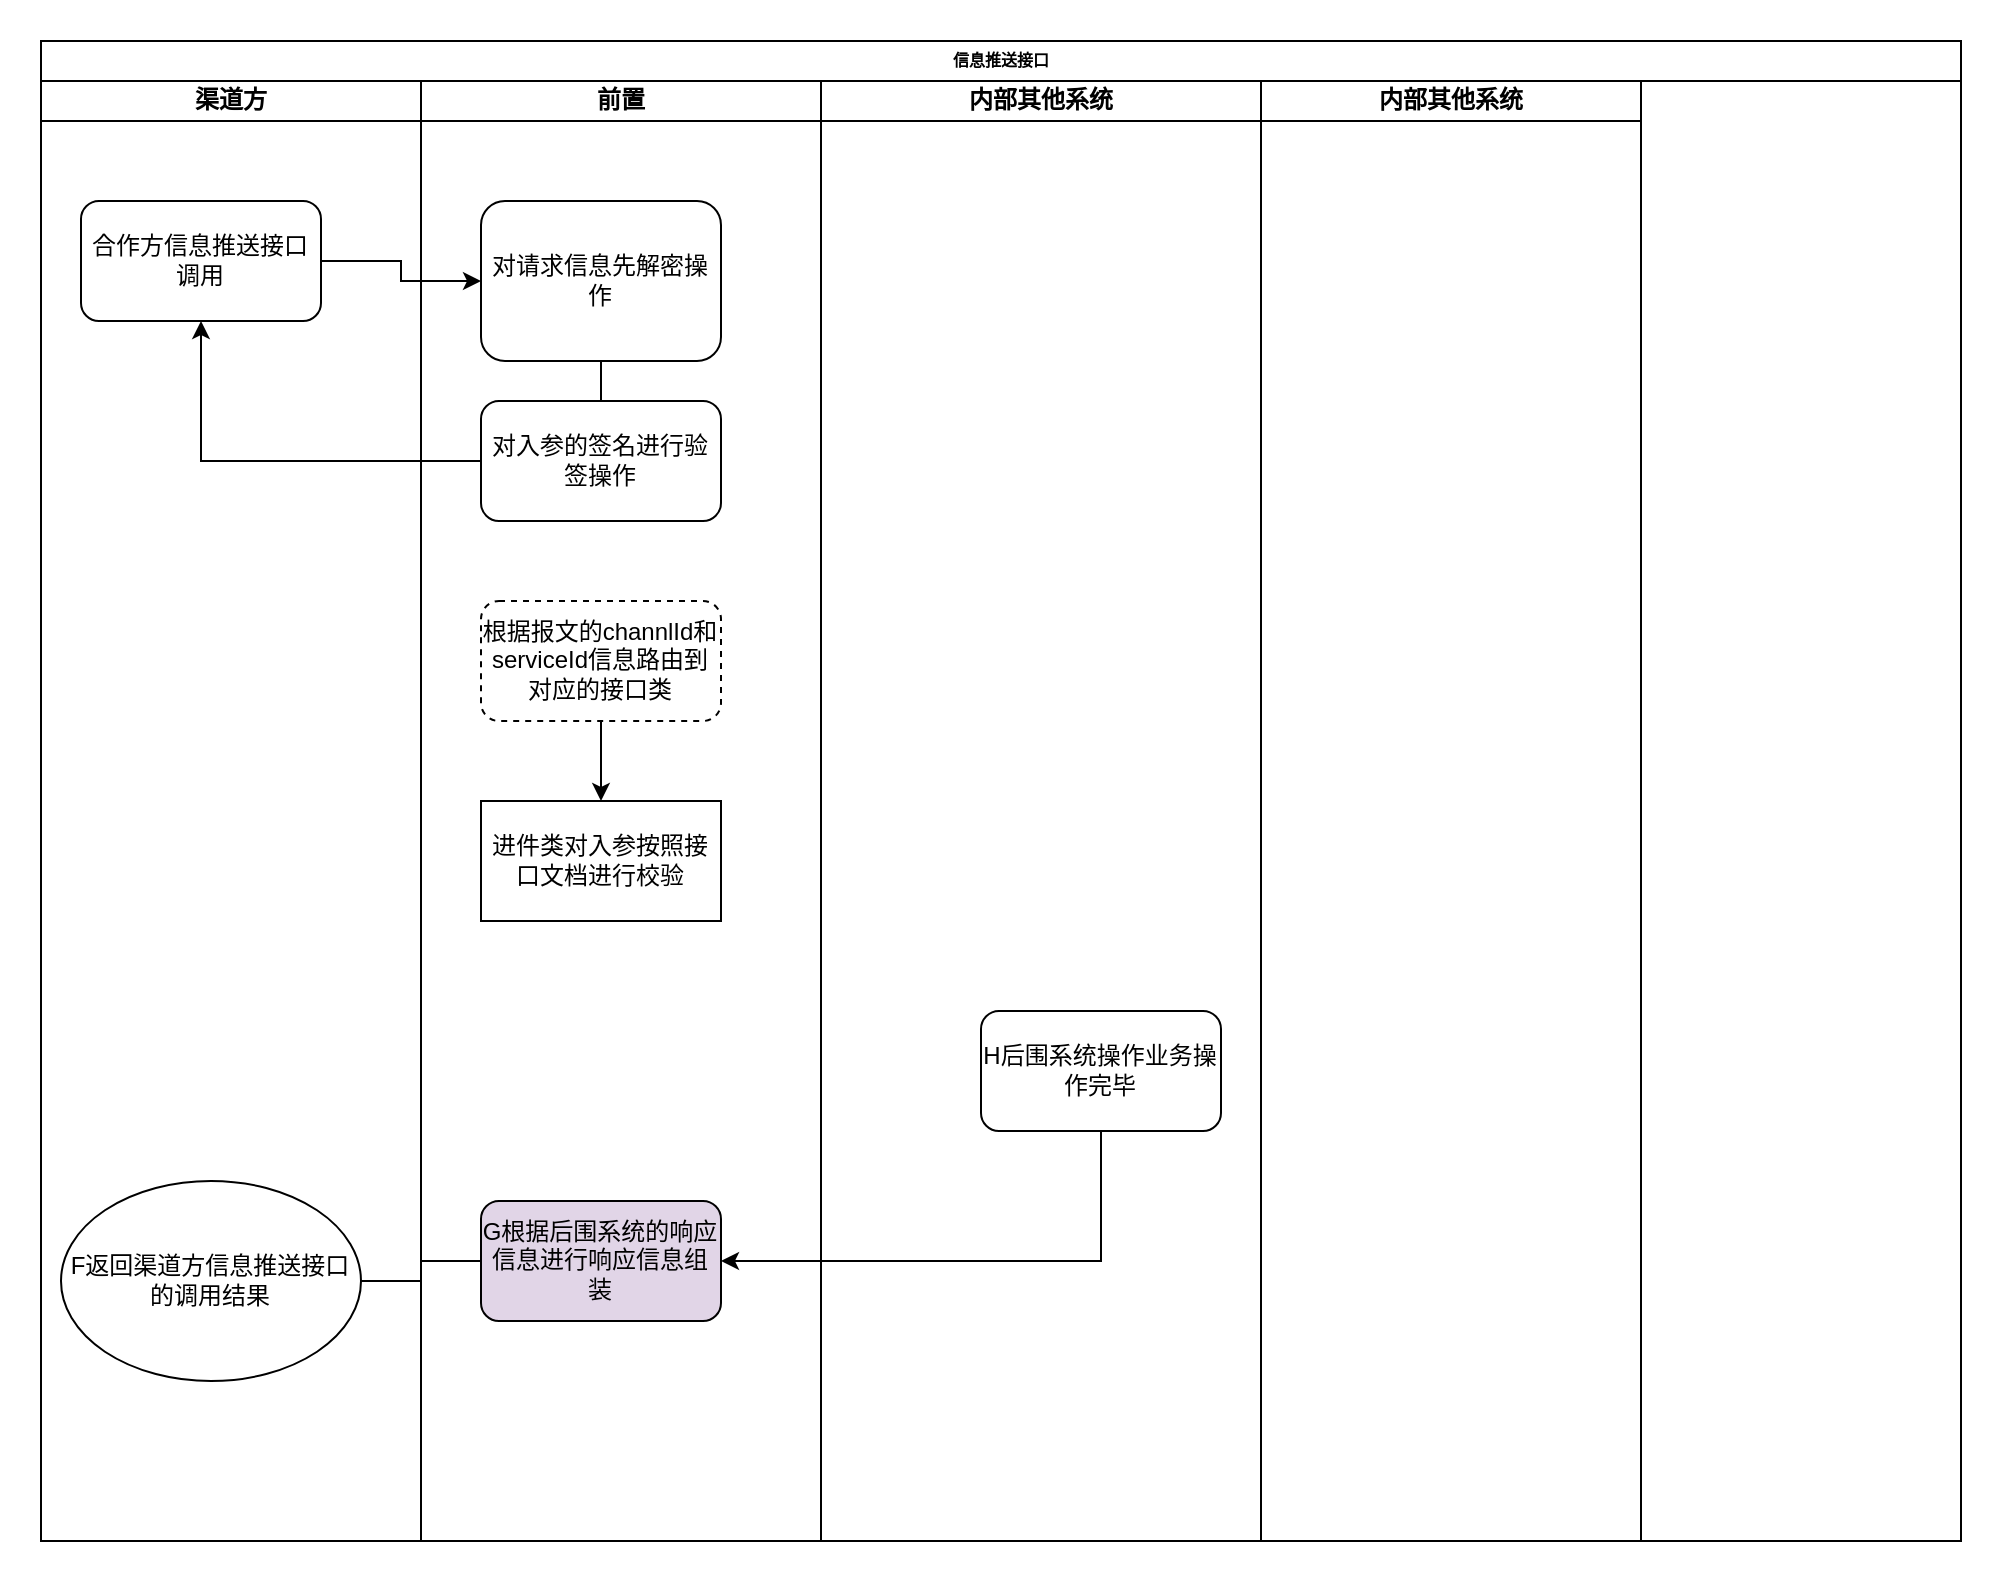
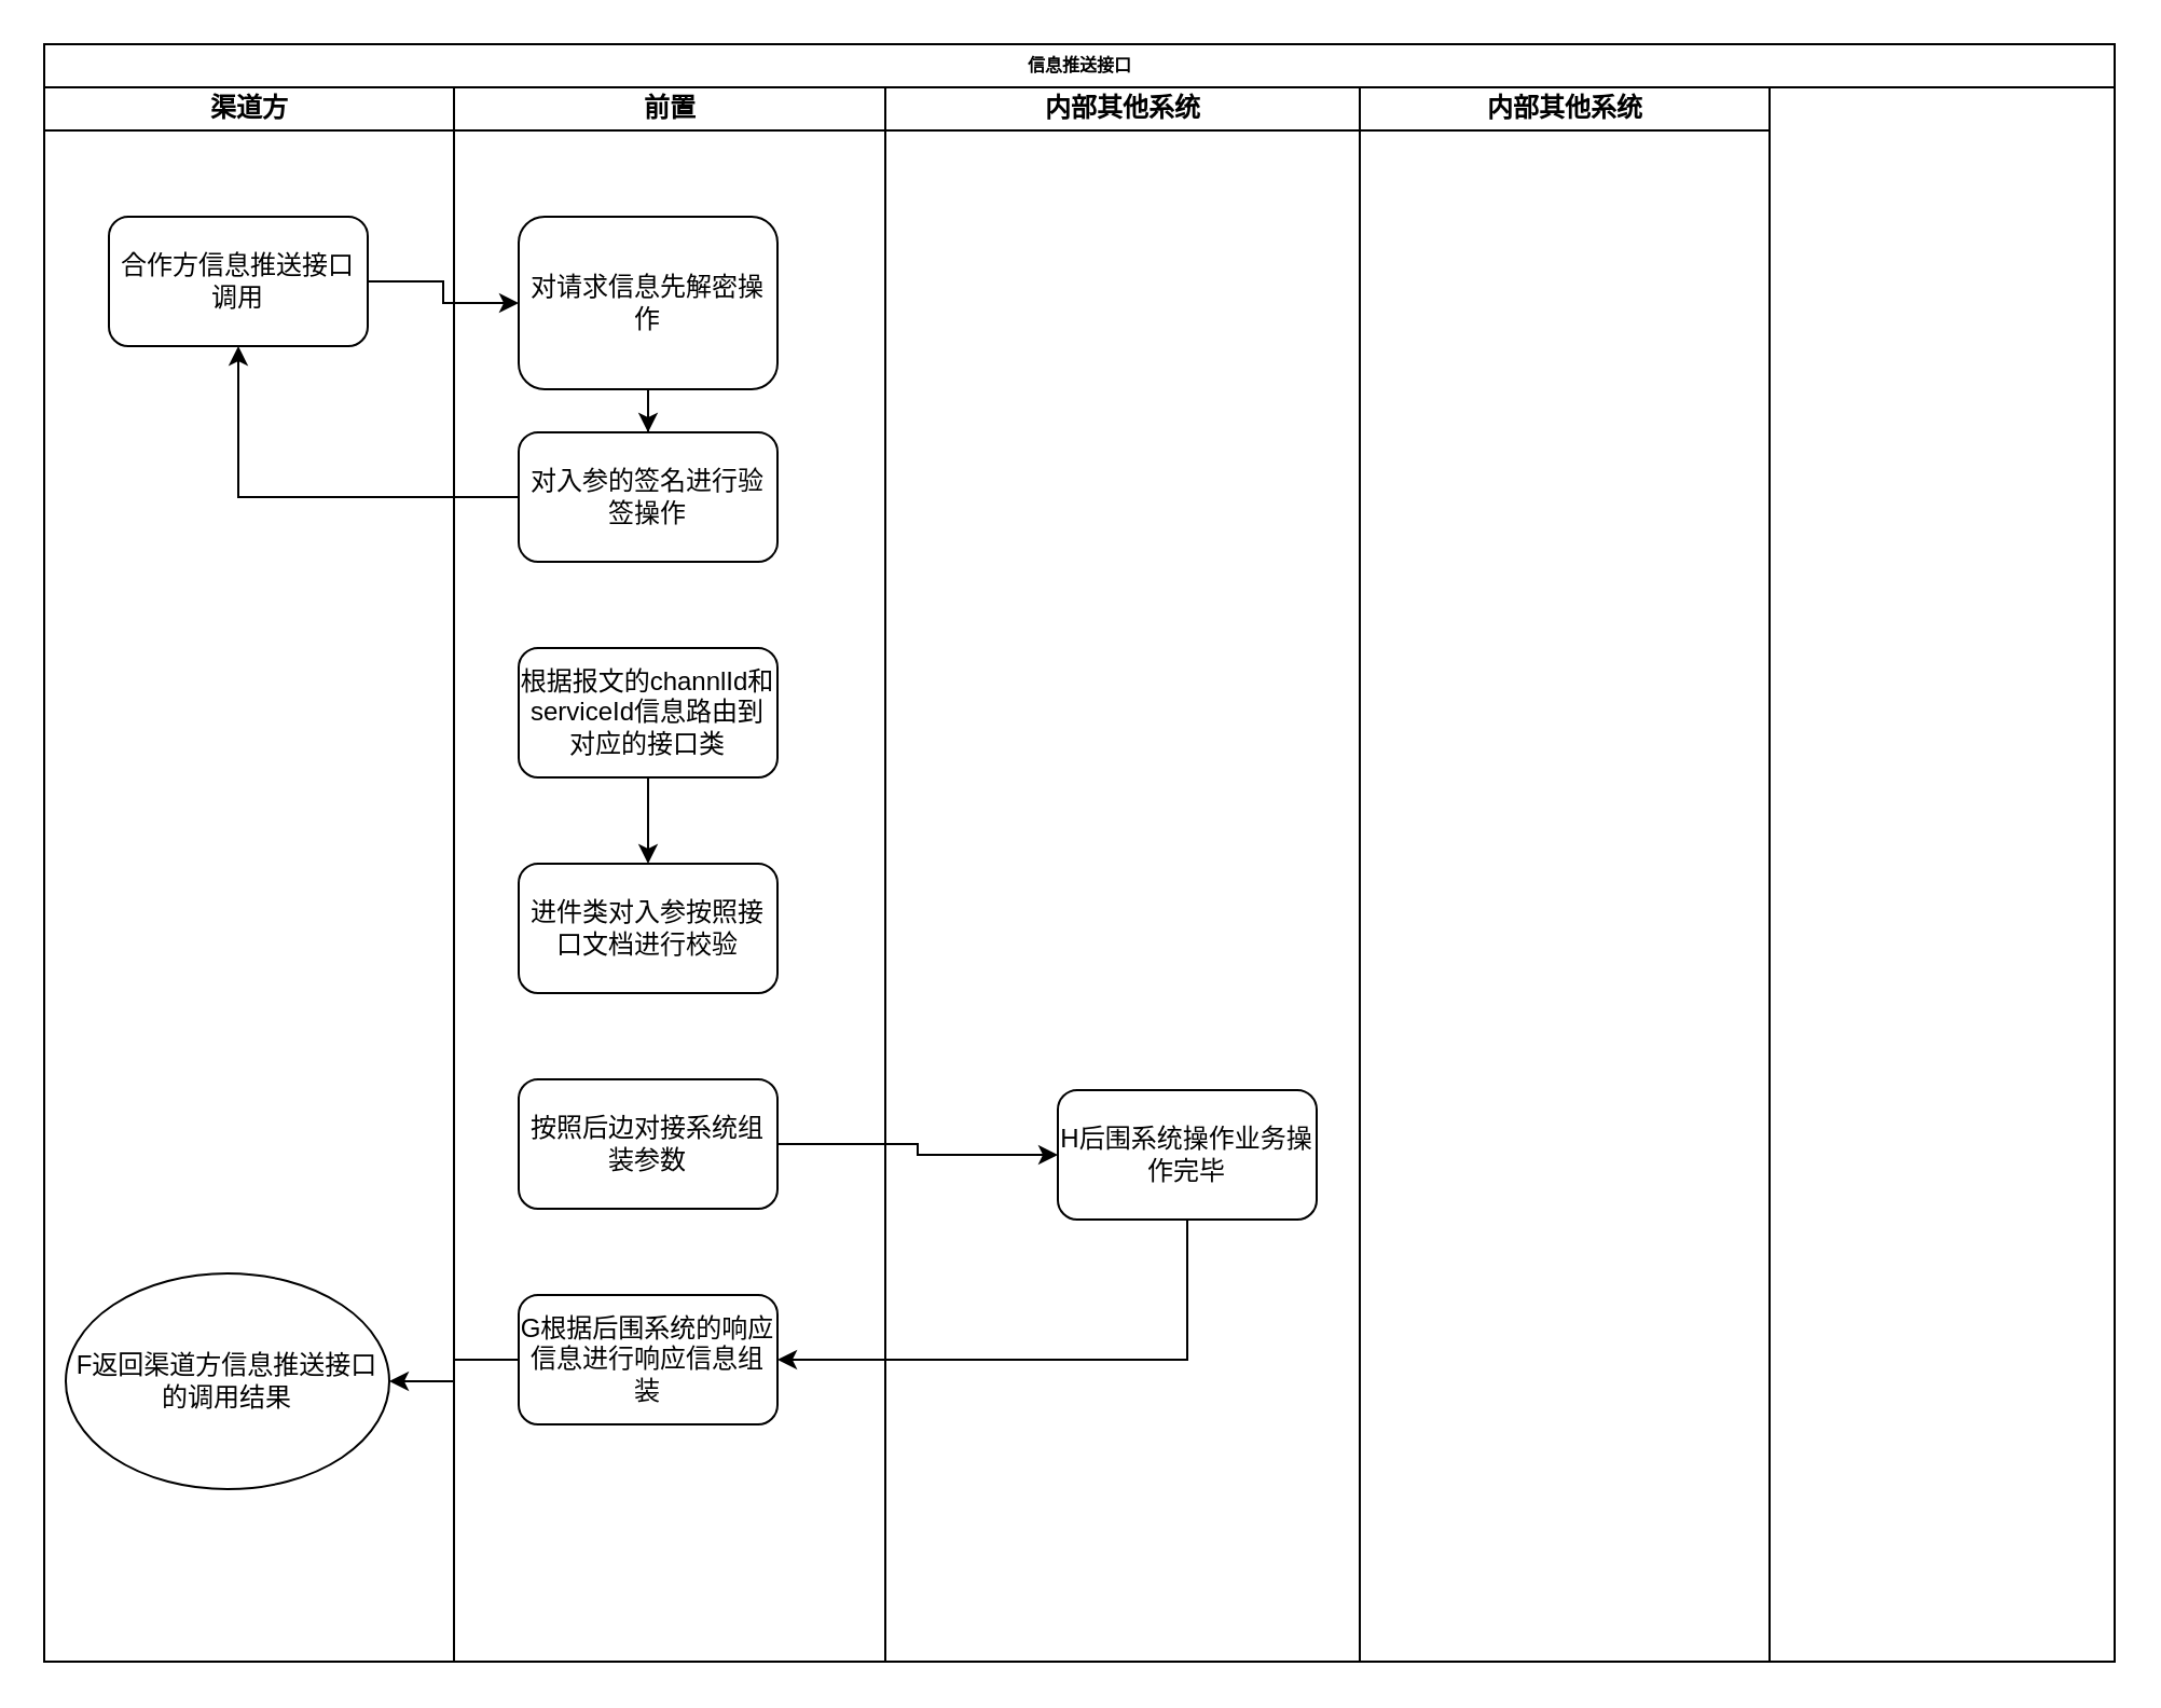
- <mxCell id="4" value="&lt;font style=&quot;vertical-align: inherit&quot;&gt;&lt;font style=&quot;vertical-align: inherit&quot;&gt;&lt;font style=&quot;vertical-align: inherit&quot;&gt;&lt;font style=&quot;vertical-align: inherit&quot;&gt;&lt;font style=&quot;vertical-align: inherit&quot;&gt;&lt;font style=&quot;vertical-align: inherit&quot;&gt;&lt;font style=&quot;vertical-align: inherit&quot;&gt;&lt;font style=&quot;vertical-align: inherit&quot;&gt;&lt;font style=&quot;vertical-align: inherit&quot;&gt;&lt;font style=&quot;vertical-align: inherit&quot;&gt;合作方信息推送接口调用&lt;/font&gt;&lt;/font&gt;&lt;/font&gt;&lt;/font&gt;&lt;/font&gt;&lt;/font&gt;&lt;/font&gt;&lt;/font&gt;&lt;/font&gt;&lt;/font&gt;" style="rounded=1;whiteSpace=wrap;html=1;" vertex="1" parent="3"><mxGeometry x="20" y="60" width="120" height="60" as="geometry" /></mxCell>
+ <mxCell id="4" value="&lt;font style=&quot;vertical-align: inherit&quot;&gt;&lt;font style=&quot;vertical-align: inherit&quot;&gt;&lt;font style=&quot;vertical-align: inherit&quot;&gt;&lt;font style=&quot;vertical-align: inherit&quot;&gt;&lt;font style=&quot;vertical-align: inherit&quot;&gt;&lt;font style=&quot;vertical-align: inherit&quot;&gt;&lt;font style=&quot;vertical-align: inherit&quot;&gt;&lt;font style=&quot;vertical-align: inherit&quot;&gt;&lt;font style=&quot;vertical-align: inherit&quot;&gt;&lt;font style=&quot;vertical-align: inherit&quot;&gt;合作方信息推送接口调用&lt;/font&gt;&lt;/font&gt;&lt;/font&gt;&lt;/font&gt;&lt;/font&gt;&lt;/font&gt;&lt;/font&gt;&lt;/font&gt;&lt;/font&gt;&lt;/font&gt;" style="rounded=1;whiteSpace=wrap;html=1;" vertex="1" parent="3"><mxGeometry x="30" y="60" width="120" height="60" as="geometry" /></mxCell>
- <mxCell id="9" value="" style="edgeStyle=orthogonalEdgeStyle;rounded=0;orthogonalLoop=1;jettySize=auto;html=1;endArrow=none;" edge="1" parent="6" source="7" target="8"><mxGeometry relative="1" as="geometry" /></mxCell>
+ <mxCell id="9" value="" style="edgeStyle=orthogonalEdgeStyle;rounded=0;orthogonalLoop=1;jettySize=auto;html=1;" edge="1" parent="6" source="7" target="8"><mxGeometry relative="1" as="geometry" /></mxCell>
- <mxCell id="10" value="&lt;font style=&quot;vertical-align: inherit&quot;&gt;&lt;font style=&quot;vertical-align: inherit&quot;&gt;根据报文的channlId和serviceId信息路由到对应的接口类&lt;/font&gt;&lt;/font&gt;" style="whiteSpace=wrap;html=1;rounded=1;dashed=1;" vertex="1" parent="6"><mxGeometry x="30" y="260" width="120" height="60" as="geometry" /></mxCell>
+ <mxCell id="10" value="&lt;font style=&quot;vertical-align: inherit&quot;&gt;&lt;font style=&quot;vertical-align: inherit&quot;&gt;根据报文的channlId和serviceId信息路由到对应的接口类&lt;/font&gt;&lt;/font&gt;" style="whiteSpace=wrap;html=1;rounded=1;" vertex="1" parent="6"><mxGeometry x="30" y="260" width="120" height="60" as="geometry" /></mxCell>
- <mxCell id="12" value="&lt;font style=&quot;vertical-align: inherit&quot;&gt;&lt;font style=&quot;vertical-align: inherit&quot;&gt;进件类对入参按照接口文档进行校验&lt;/font&gt;&lt;/font&gt;" style="whiteSpace=wrap;html=1;rounded=0;" vertex="1" parent="6"><mxGeometry x="30" y="360" width="120" height="60" as="geometry" /></mxCell>
+ <mxCell id="12" value="&lt;font style=&quot;vertical-align: inherit&quot;&gt;&lt;font style=&quot;vertical-align: inherit&quot;&gt;进件类对入参按照接口文档进行校验&lt;/font&gt;&lt;/font&gt;" style="whiteSpace=wrap;html=1;rounded=1;" vertex="1" parent="6"><mxGeometry x="30" y="360" width="120" height="60" as="geometry" /></mxCell>
+ <mxCell id="14" value="&lt;font style=&quot;vertical-align: inherit&quot;&gt;&lt;font style=&quot;vertical-align: inherit&quot;&gt;按照后边对接系统组装参数&lt;/font&gt;&lt;/font&gt;" style="whiteSpace=wrap;html=1;rounded=1;" vertex="1" parent="6"><mxGeometry x="30" y="460" width="120" height="60" as="geometry" /></mxCell>
+ <mxCell id="20" value="" style="edgeStyle=orthogonalEdgeStyle;rounded=0;orthogonalLoop=1;jettySize=auto;html=1;" edge="1" parent="2" source="14" target="17"><mxGeometry relative="1" as="geometry" /></mxCell>
- <mxCell id="15" value="&lt;font style=&quot;vertical-align: inherit&quot;&gt;&lt;font style=&quot;vertical-align: inherit&quot;&gt;G根据后围系统的响应信息进行响应信息组装&lt;/font&gt;&lt;/font&gt;" style="rounded=1;whiteSpace=wrap;html=1;fillColor=#e1d5e7;" vertex="1" parent="6"><mxGeometry x="30" y="560" width="120" height="60" as="geometry" /></mxCell>
+ <mxCell id="15" value="&lt;font style=&quot;vertical-align: inherit&quot;&gt;&lt;font style=&quot;vertical-align: inherit&quot;&gt;G根据后围系统的响应信息进行响应信息组装&lt;/font&gt;&lt;/font&gt;" style="rounded=1;whiteSpace=wrap;html=1;" vertex="1" parent="6"><mxGeometry x="30" y="560" width="120" height="60" as="geometry" /></mxCell>
- <mxCell id="22" value="" style="edgeStyle=orthogonalEdgeStyle;rounded=0;orthogonalLoop=1;jettySize=auto;html=1;endArrow=none;" edge="1" parent="2" source="15" target="5"><mxGeometry relative="1" as="geometry" /></mxCell>
+ <mxCell id="22" value="" style="edgeStyle=orthogonalEdgeStyle;rounded=0;orthogonalLoop=1;jettySize=auto;html=1;" edge="1" parent="2" source="15" target="5"><mxGeometry relative="1" as="geometry" /></mxCell>
